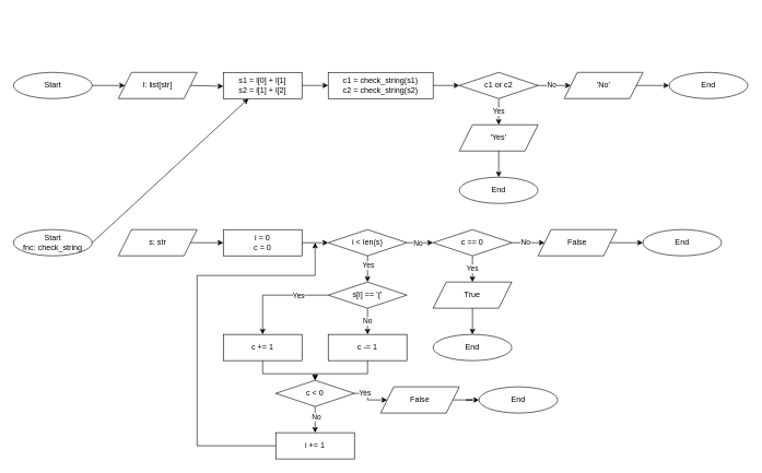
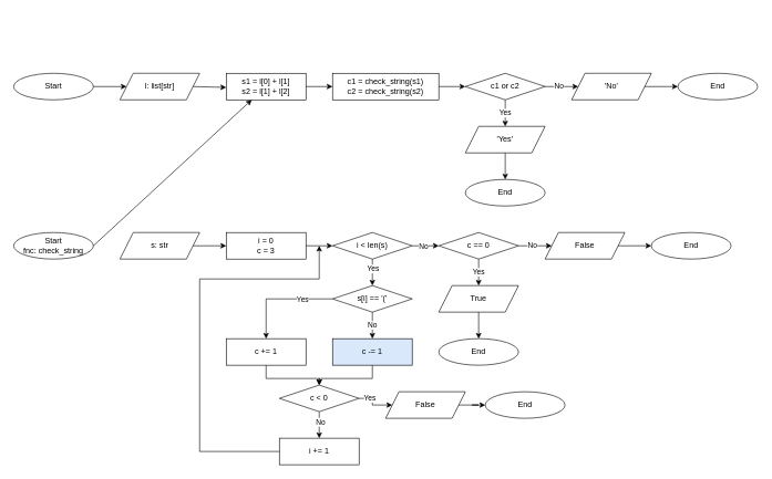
- <mxCell id="23" value="i = 0&lt;div&gt;c = 0&lt;/div&gt;" style="rounded=0;whiteSpace=wrap;html=1;" parent="1" vertex="1"><mxGeometry x="340" y="350" width="120" height="40" as="geometry" /></mxCell>
+ <mxCell id="23" value="i = 0&lt;div&gt;c = 3&lt;/div&gt;" style="rounded=0;whiteSpace=wrap;html=1;" parent="1" vertex="1"><mxGeometry x="340" y="350" width="120" height="40" as="geometry" /></mxCell>
- <mxCell id="43" value="c -= 1" style="rounded=0;whiteSpace=wrap;html=1;" parent="1" vertex="1"><mxGeometry x="500" y="510" width="120" height="40" as="geometry" /></mxCell>
+ <mxCell id="43" value="c -= 1" style="rounded=0;whiteSpace=wrap;html=1;fillColor=#dae8fc;" parent="1" vertex="1"><mxGeometry x="500" y="510" width="120" height="40" as="geometry" /></mxCell>
